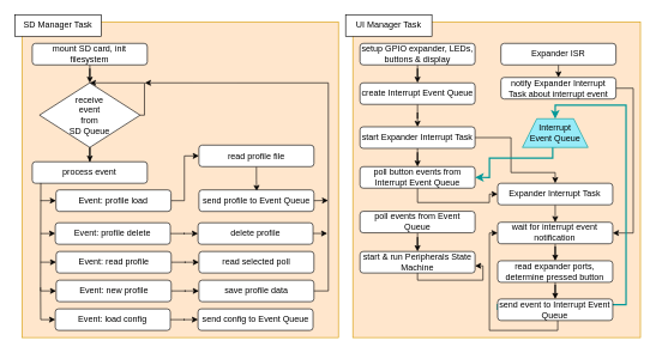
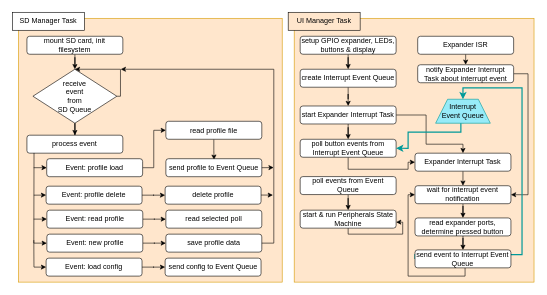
- <mxCell id="36" value="UI Manager Task" style="rounded=0;whiteSpace=wrap;html=1;" parent="1" vertex="1"><mxGeometry x="480" y="20" width="120" height="30" as="geometry" /></mxCell>
+ <mxCell id="36" value="UI Manager Task" style="rounded=0;whiteSpace=wrap;html=1;fillColor=#ffe6cc;" parent="1" vertex="1"><mxGeometry x="480" y="20" width="120" height="30" as="geometry" /></mxCell>
